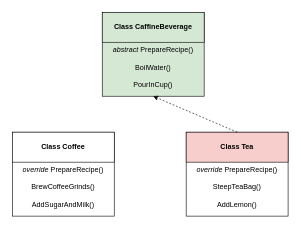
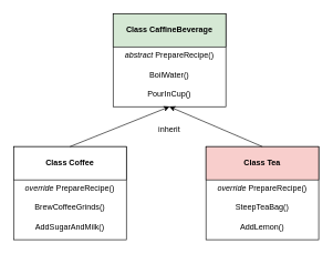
- <mxCell id="2" value="&lt;br&gt;&lt;br&gt;&lt;br&gt;&lt;i&gt;abstract&lt;/i&gt; PrepareRecipe()&lt;br&gt;&lt;br&gt;BoilWater()&lt;br&gt;&lt;br&gt;PourInCup()" style="rounded=0;whiteSpace=wrap;html=1;fillColor=#d5e8d4;" vertex="1" parent="1"><mxGeometry x="170" y="20" width="170" height="140" as="geometry" /></mxCell>
+ <mxCell id="2" value="&lt;br&gt;&lt;br&gt;&lt;br&gt;&lt;i&gt;abstract&lt;/i&gt; PrepareRecipe()&lt;br&gt;&lt;br&gt;BoilWater()&lt;br&gt;&lt;br&gt;PourInCup()" style="rounded=0;whiteSpace=wrap;html=1;" vertex="1" parent="1"><mxGeometry x="170" y="20" width="170" height="140" as="geometry" /></mxCell>
- <mxCell id="9" value="" style="endArrow=classic;html=1;rounded=0;exitX=0.5;exitY=0;exitDx=0;exitDy=0;entryX=0.5;entryY=1;entryDx=0;entryDy=0;dashed=1;" edge="1" parent="1" source="7" target="2"><mxGeometry width="50" height="50" relative="1" as="geometry"><mxPoint x="230" y="70" as="sourcePoint" /><mxPoint x="280" y="20" as="targetPoint" /></mxGeometry></mxCell>
+ <mxCell id="9" value="" style="endArrow=classic;html=1;rounded=0;exitX=0.5;exitY=0;exitDx=0;exitDy=0;entryX=0.5;entryY=1;entryDx=0;entryDy=0;" edge="1" parent="1" source="7" target="2"><mxGeometry width="50" height="50" relative="1" as="geometry"><mxPoint x="230" y="70" as="sourcePoint" /><mxPoint x="280" y="20" as="targetPoint" /></mxGeometry></mxCell>
+ <mxCell id="8" value="" style="endArrow=classic;html=1;rounded=0;exitX=0.5;exitY=0;exitDx=0;exitDy=0;entryX=0.5;entryY=1;entryDx=0;entryDy=0;" edge="1" parent="1" source="5" target="2"><mxGeometry width="50" height="50" relative="1" as="geometry"><mxPoint x="230" y="70" as="sourcePoint" /><mxPoint x="280" y="20" as="targetPoint" /></mxGeometry></mxCell>
+ <mxCell id="10" value="inherit" style="text;html=1;strokeColor=none;fillColor=none;align=center;verticalAlign=middle;whiteSpace=wrap;rounded=0;" vertex="1" parent="1"><mxGeometry x="225" y="180" width="60" height="30" as="geometry" /></mxCell>
